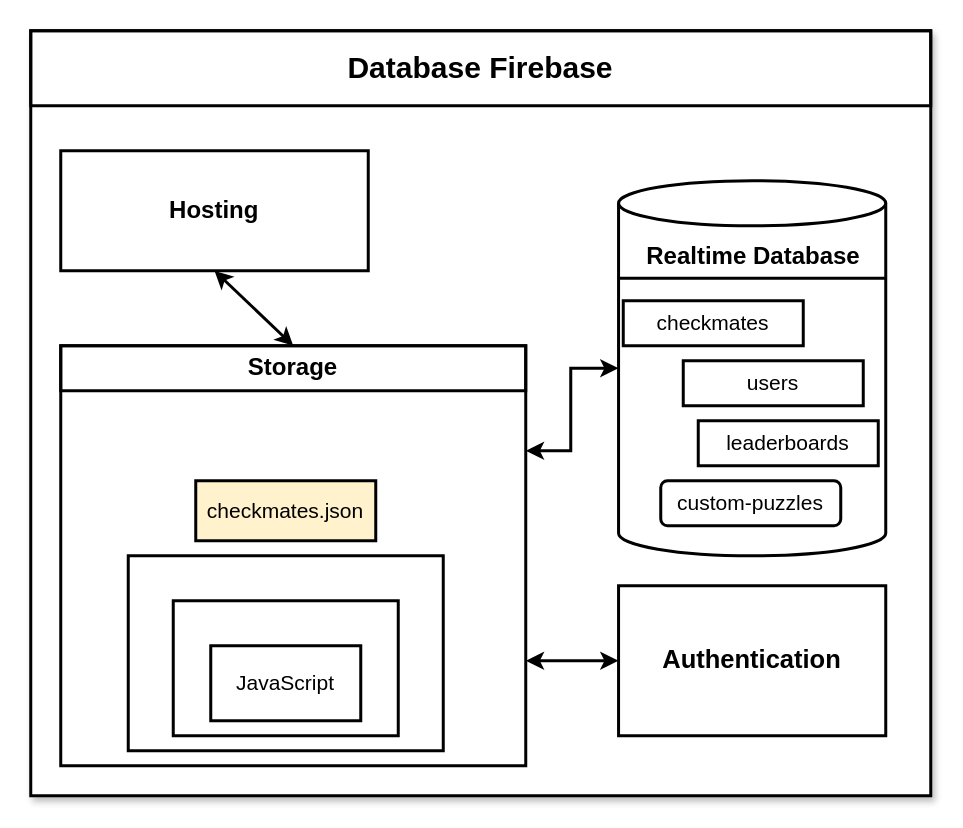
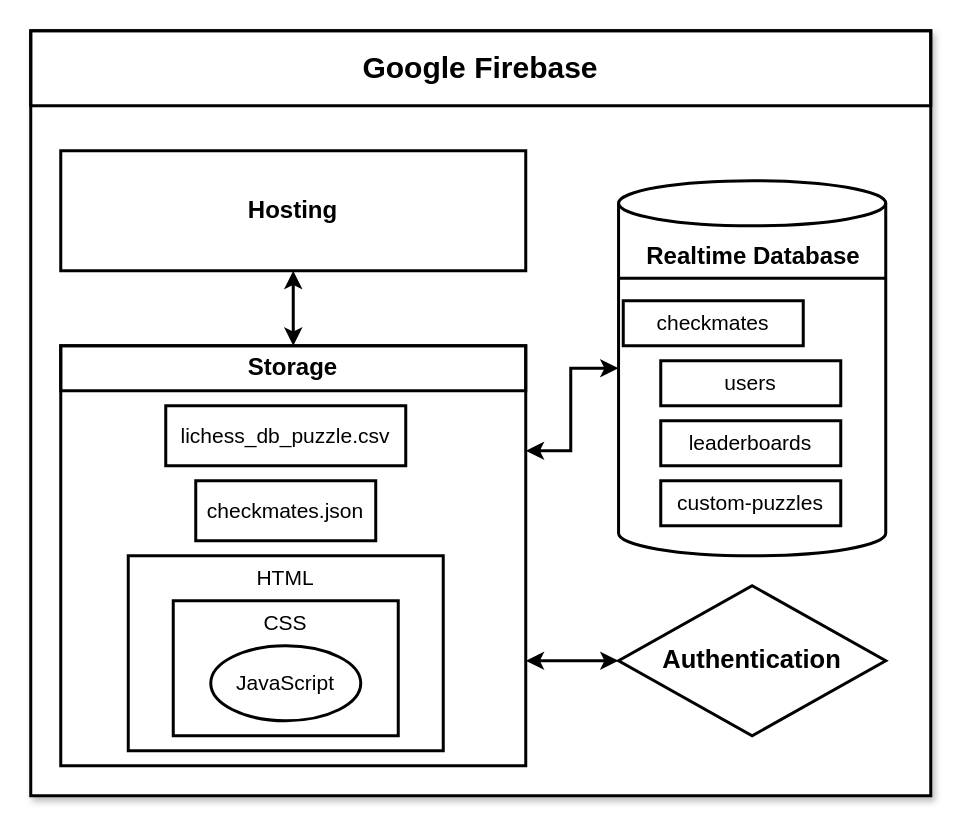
- <mxCell id="3" value="&lt;b style=&quot;&quot;&gt;&lt;font style=&quot;font-size: 20px;&quot;&gt;Database Firebase&lt;/font&gt;&lt;/b&gt;" style="text;html=1;strokeColor=default;fillColor=none;align=center;verticalAlign=middle;whiteSpace=wrap;rounded=0;strokeWidth=2;fontSize=17;" parent="1" vertex="1"><mxGeometry x="20" y="20" width="600" height="50" as="geometry" /></mxCell>
+ <mxCell id="3" value="&lt;b style=&quot;&quot;&gt;&lt;font style=&quot;font-size: 20px;&quot;&gt;Google Firebase&lt;/font&gt;&lt;/b&gt;" style="text;html=1;strokeColor=default;fillColor=none;align=center;verticalAlign=middle;whiteSpace=wrap;rounded=0;strokeWidth=2;fontSize=17;" parent="1" vertex="1"><mxGeometry x="20" y="20" width="600" height="50" as="geometry" /></mxCell>
- <mxCell id="5" value="&lt;b style=&quot;border-color: var(--border-color); font-size: 16px;&quot;&gt;Hosting&lt;/b&gt;" style="rounded=0;whiteSpace=wrap;html=1;fontSize=17;strokeWidth=2;" parent="1" vertex="1"><mxGeometry x="40" y="100" width="205" height="80" as="geometry" /></mxCell>
+ <mxCell id="5" value="&lt;b style=&quot;border-color: var(--border-color); font-size: 16px;&quot;&gt;Hosting&lt;/b&gt;" style="rounded=0;whiteSpace=wrap;html=1;fontSize=17;strokeWidth=2;" parent="1" vertex="1"><mxGeometry x="40" y="100" width="310" height="80" as="geometry" /></mxCell>
- <mxCell id="24" value="users" style="rounded=0;whiteSpace=wrap;html=1;shadow=0;glass=0;strokeColor=default;strokeWidth=2;fontSize=14;fontColor=#000000;fillColor=none;" parent="1" vertex="1"><mxGeometry x="455" y="240" width="120" height="30" as="geometry" /></mxCell>
+ <mxCell id="24" value="users" style="rounded=0;whiteSpace=wrap;html=1;shadow=0;glass=0;strokeColor=default;strokeWidth=2;fontSize=14;fontColor=#000000;fillColor=none;" parent="1" vertex="1"><mxGeometry x="440" y="240" width="120" height="30" as="geometry" /></mxCell>
+ <mxCell id="14" value="lichess_db_puzzle.csv" style="rounded=0;whiteSpace=wrap;html=1;strokeWidth=2;fontSize=14;fontColor=#000000;" parent="1" vertex="1"><mxGeometry x="110" y="270" width="160" height="40" as="geometry" /></mxCell>
- <mxCell id="22" value="leaderboards" style="rounded=0;whiteSpace=wrap;html=1;shadow=0;glass=0;strokeColor=default;strokeWidth=2;fontSize=14;fontColor=#000000;fillColor=none;" parent="1" vertex="1"><mxGeometry x="465" y="280" width="120" height="30" as="geometry" /></mxCell>
+ <mxCell id="22" value="leaderboards" style="rounded=0;whiteSpace=wrap;html=1;shadow=0;glass=0;strokeColor=default;strokeWidth=2;fontSize=14;fontColor=#000000;fillColor=none;" parent="1" vertex="1"><mxGeometry x="440" y="280" width="120" height="30" as="geometry" /></mxCell>
- <mxCell id="23" value="&lt;font style=&quot;font-size: 14px;&quot;&gt;custom-puzzles&lt;/font&gt;" style="whiteSpace=wrap;html=1;shadow=0;glass=0;strokeColor=default;strokeWidth=2;fontSize=14;fontColor=#000000;fillColor=none;rounded=1;" parent="1" vertex="1"><mxGeometry x="440" y="320" width="120" height="30" as="geometry" /></mxCell>
+ <mxCell id="23" value="&lt;font style=&quot;font-size: 14px;&quot;&gt;custom-puzzles&lt;/font&gt;" style="rounded=0;whiteSpace=wrap;html=1;shadow=0;glass=0;strokeColor=default;strokeWidth=2;fontSize=14;fontColor=#000000;fillColor=none;" parent="1" vertex="1"><mxGeometry x="440" y="320" width="120" height="30" as="geometry" /></mxCell>
- <mxCell id="13" value="checkmates.json" style="rounded=0;whiteSpace=wrap;html=1;strokeWidth=2;fontSize=14;fontColor=#000000;fillColor=#fff2cc;" parent="1" vertex="1"><mxGeometry x="130" y="320" width="120" height="40" as="geometry" /></mxCell>
+ <mxCell id="13" value="checkmates.json" style="rounded=0;whiteSpace=wrap;html=1;strokeWidth=2;fontSize=14;fontColor=#000000;" parent="1" vertex="1"><mxGeometry x="130" y="320" width="120" height="40" as="geometry" /></mxCell>
+ <mxCell id="12" value="HTML" style="text;html=1;strokeColor=none;fillColor=none;align=center;verticalAlign=middle;whiteSpace=wrap;rounded=0;fontSize=14;fontColor=#000000;" parent="1" vertex="1"><mxGeometry x="155" y="370" width="70" height="30" as="geometry" /></mxCell>
+ <mxCell id="11" value="CSS" style="text;html=1;strokeColor=none;fillColor=none;align=center;verticalAlign=middle;whiteSpace=wrap;rounded=0;fontSize=14;fontColor=#000000;" parent="1" vertex="1"><mxGeometry x="155" y="400" width="70" height="30" as="geometry" /></mxCell>
- <mxCell id="18" value="&lt;b&gt;Authentication&lt;/b&gt;" style="rounded=0;whiteSpace=wrap;html=1;fontSize=17;strokeWidth=2;" parent="1" vertex="1"><mxGeometry x="411.87" y="390" width="178.13" height="100" as="geometry" /></mxCell>
+ <mxCell id="18" value="&lt;b&gt;Authentication&lt;/b&gt;" style="rhombus;whiteSpace=wrap;html=1;fontSize=17;strokeWidth=2;" parent="1" vertex="1"><mxGeometry x="411.87" y="390" width="178.13" height="100" as="geometry" /></mxCell>
- <mxCell id="10" value="JavaScript" style="rounded=0;whiteSpace=wrap;html=1;strokeWidth=2;fontSize=14;fontColor=#000000;" parent="1" vertex="1"><mxGeometry x="140" y="430" width="100" height="50" as="geometry" /></mxCell>
+ <mxCell id="10" value="JavaScript" style="ellipse;whiteSpace=wrap;html=1;strokeWidth=2;fontSize=14;fontColor=#000000;" parent="1" vertex="1"><mxGeometry x="140" y="430" width="100" height="50" as="geometry" /></mxCell>
